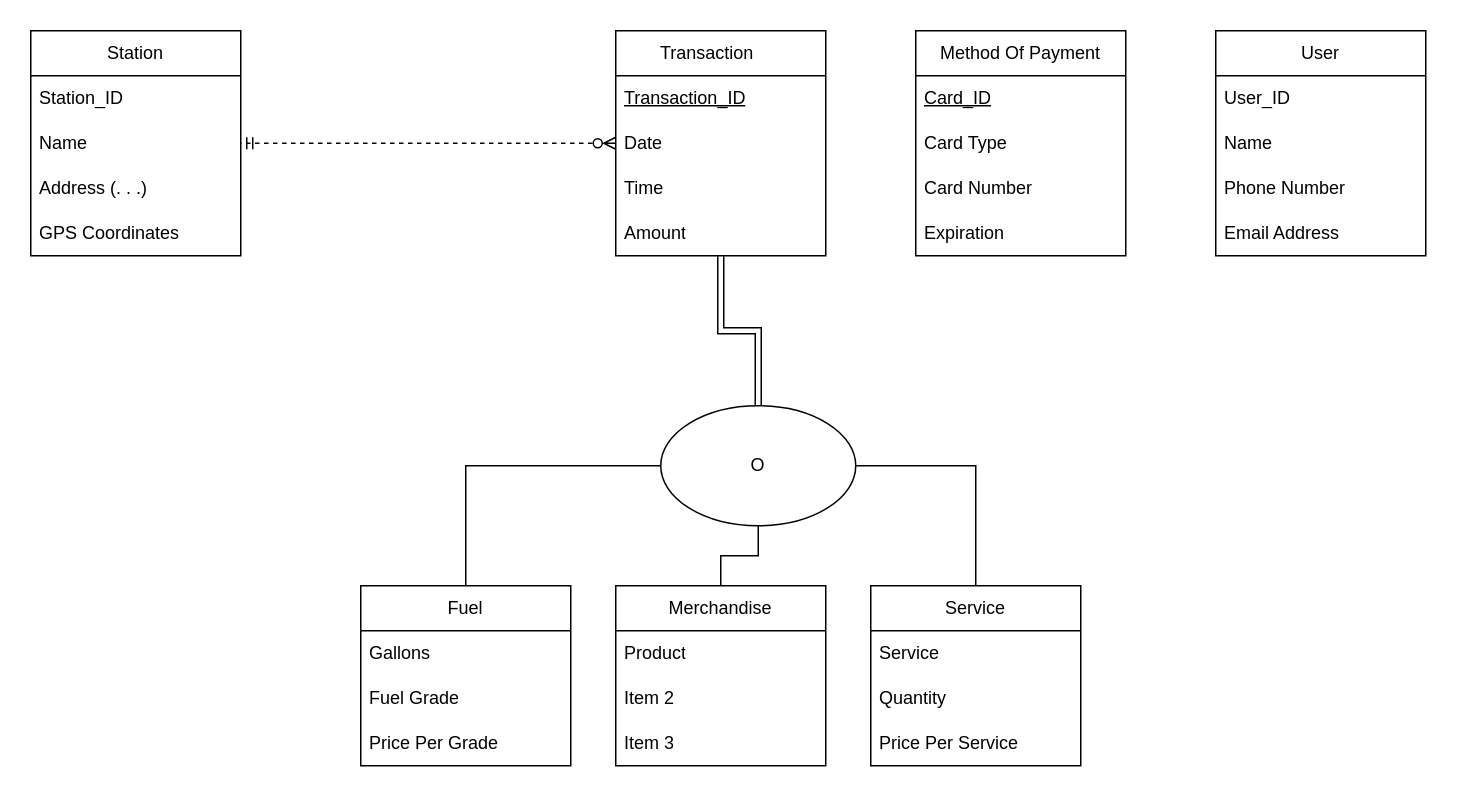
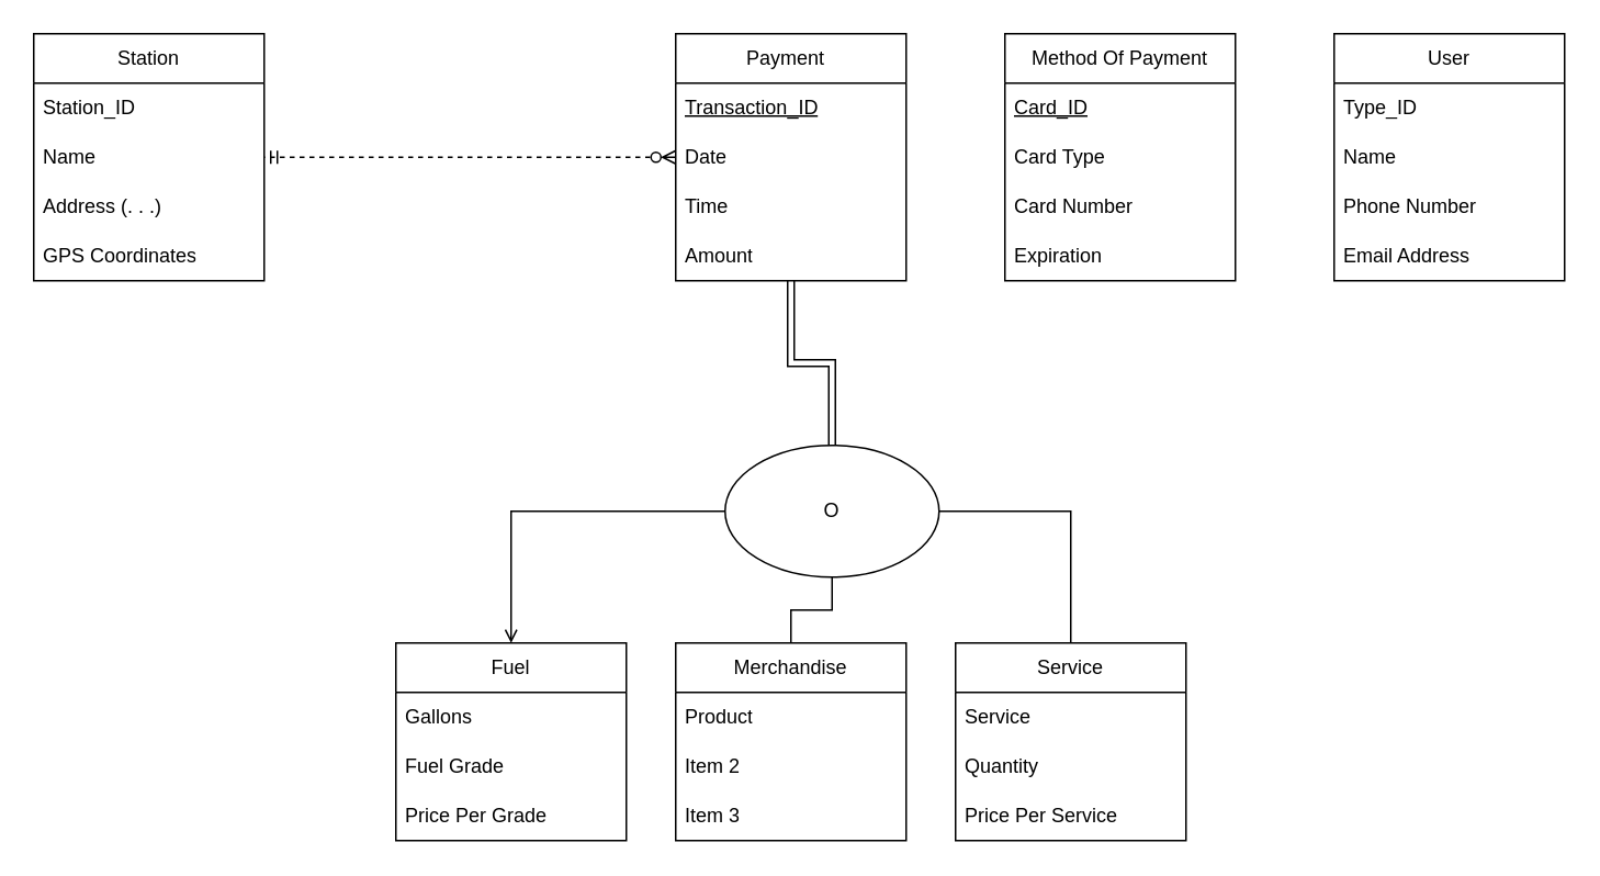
- <mxCell id="4" value="Transaction&lt;span style=&quot;white-space: pre;&quot;&gt;&#09;&lt;/span&gt;" style="swimlane;fontStyle=0;childLayout=stackLayout;horizontal=1;startSize=30;horizontalStack=0;resizeParent=1;resizeParentMax=0;resizeLast=0;collapsible=1;marginBottom=0;whiteSpace=wrap;html=1;" parent="1" vertex="1"><mxGeometry x="410" y="20" width="140" height="150" as="geometry" /></mxCell>
+ <mxCell id="4" value="Payment&lt;span style=&quot;white-space: pre;&quot;&gt;&#09;&lt;/span&gt;" style="swimlane;fontStyle=0;childLayout=stackLayout;horizontal=1;startSize=30;horizontalStack=0;resizeParent=1;resizeParentMax=0;resizeLast=0;collapsible=1;marginBottom=0;whiteSpace=wrap;html=1;" parent="1" vertex="1"><mxGeometry x="410" y="20" width="140" height="150" as="geometry" /></mxCell>
- <mxCell id="31" value="User_ID" style="text;strokeColor=none;fillColor=none;align=left;verticalAlign=middle;spacingLeft=4;spacingRight=4;overflow=hidden;points=[[0,0.5],[1,0.5]];portConstraint=eastwest;rotatable=0;whiteSpace=wrap;html=1;" vertex="1" parent="30"><mxGeometry y="30" width="140" height="30" as="geometry" /></mxCell>
+ <mxCell id="31" value="Type_ID" style="text;strokeColor=none;fillColor=none;align=left;verticalAlign=middle;spacingLeft=4;spacingRight=4;overflow=hidden;points=[[0,0.5],[1,0.5]];portConstraint=eastwest;rotatable=0;whiteSpace=wrap;html=1;" vertex="1" parent="30"><mxGeometry y="30" width="140" height="30" as="geometry" /></mxCell>
- <mxCell id="10" style="edgeStyle=orthogonalEdgeStyle;rounded=0;orthogonalLoop=1;jettySize=auto;html=1;entryX=0.5;entryY=0;entryDx=0;entryDy=0;endArrow=none;endFill=0;" edge="1" parent="1" source="12" target="17"><mxGeometry relative="1" as="geometry" /></mxCell>
+ <mxCell id="10" style="edgeStyle=orthogonalEdgeStyle;rounded=0;orthogonalLoop=1;jettySize=auto;html=1;entryX=0.5;entryY=0;entryDx=0;entryDy=0;endArrow=open;endFill=0;" edge="1" parent="1" source="12" target="17"><mxGeometry relative="1" as="geometry" /></mxCell>
